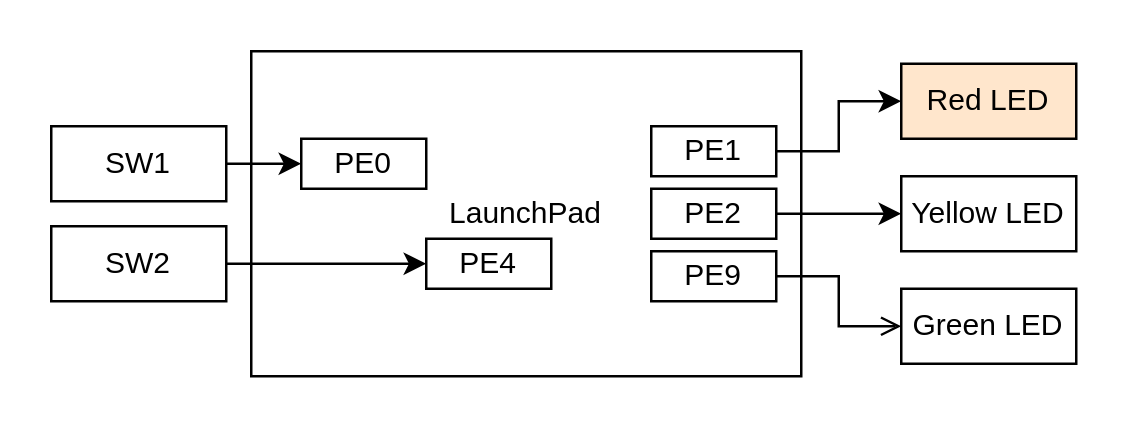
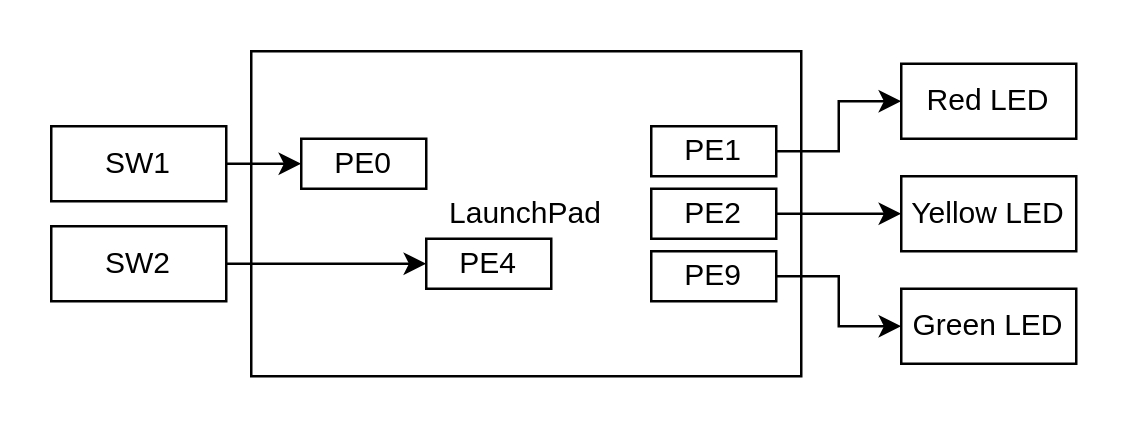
- <mxCell id="15" value="Red LED" style="rounded=0;whiteSpace=wrap;html=1;fillColor=#ffe6cc;" vertex="1" parent="1"><mxGeometry x="360" y="25" width="70" height="30" as="geometry" /></mxCell>
+ <mxCell id="15" value="Red LED" style="rounded=0;whiteSpace=wrap;html=1;" vertex="1" parent="1"><mxGeometry x="360" y="25" width="70" height="30" as="geometry" /></mxCell>
- <mxCell id="13" style="edgeStyle=orthogonalEdgeStyle;rounded=0;orthogonalLoop=1;jettySize=auto;html=1;entryX=0;entryY=0.5;entryDx=0;entryDy=0;endArrow=open;" edge="1" parent="1" source="14" target="17"><mxGeometry relative="1" as="geometry" /></mxCell>
+ <mxCell id="13" style="edgeStyle=orthogonalEdgeStyle;rounded=0;orthogonalLoop=1;jettySize=auto;html=1;entryX=0;entryY=0.5;entryDx=0;entryDy=0;" edge="1" parent="1" source="14" target="17"><mxGeometry relative="1" as="geometry" /></mxCell>
